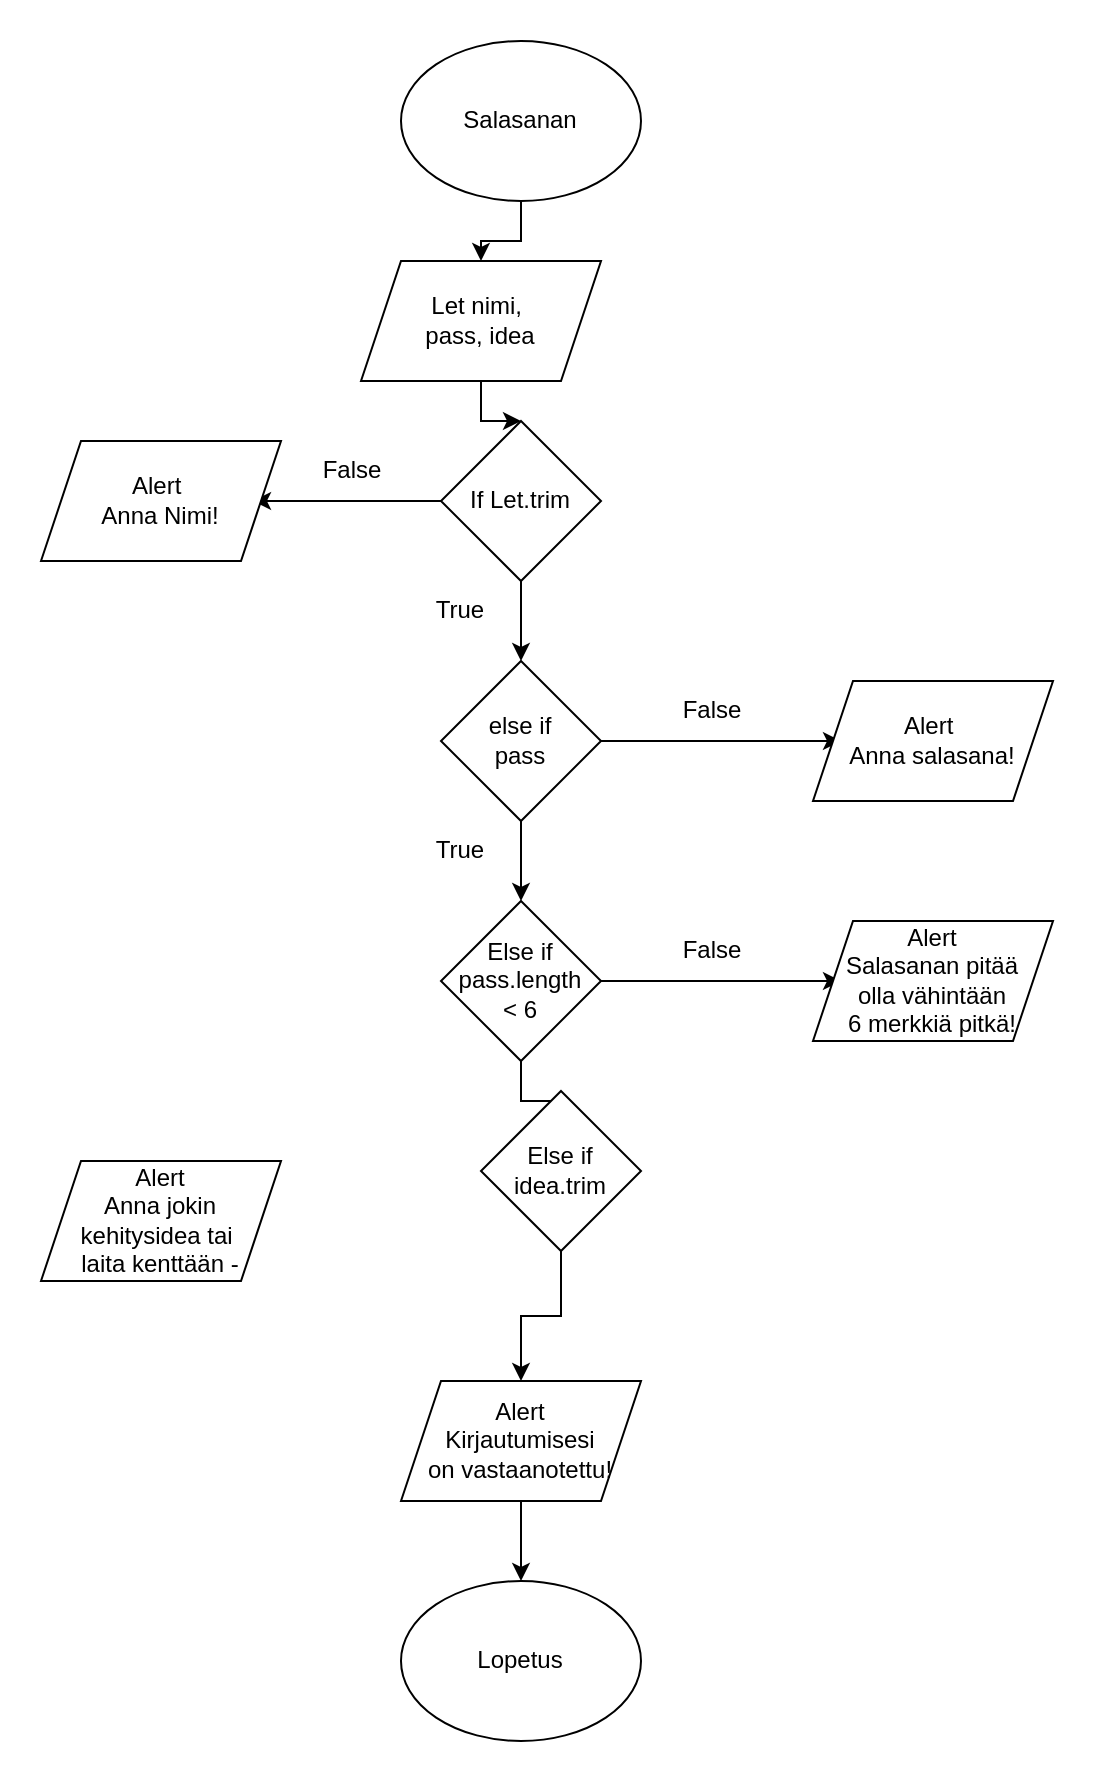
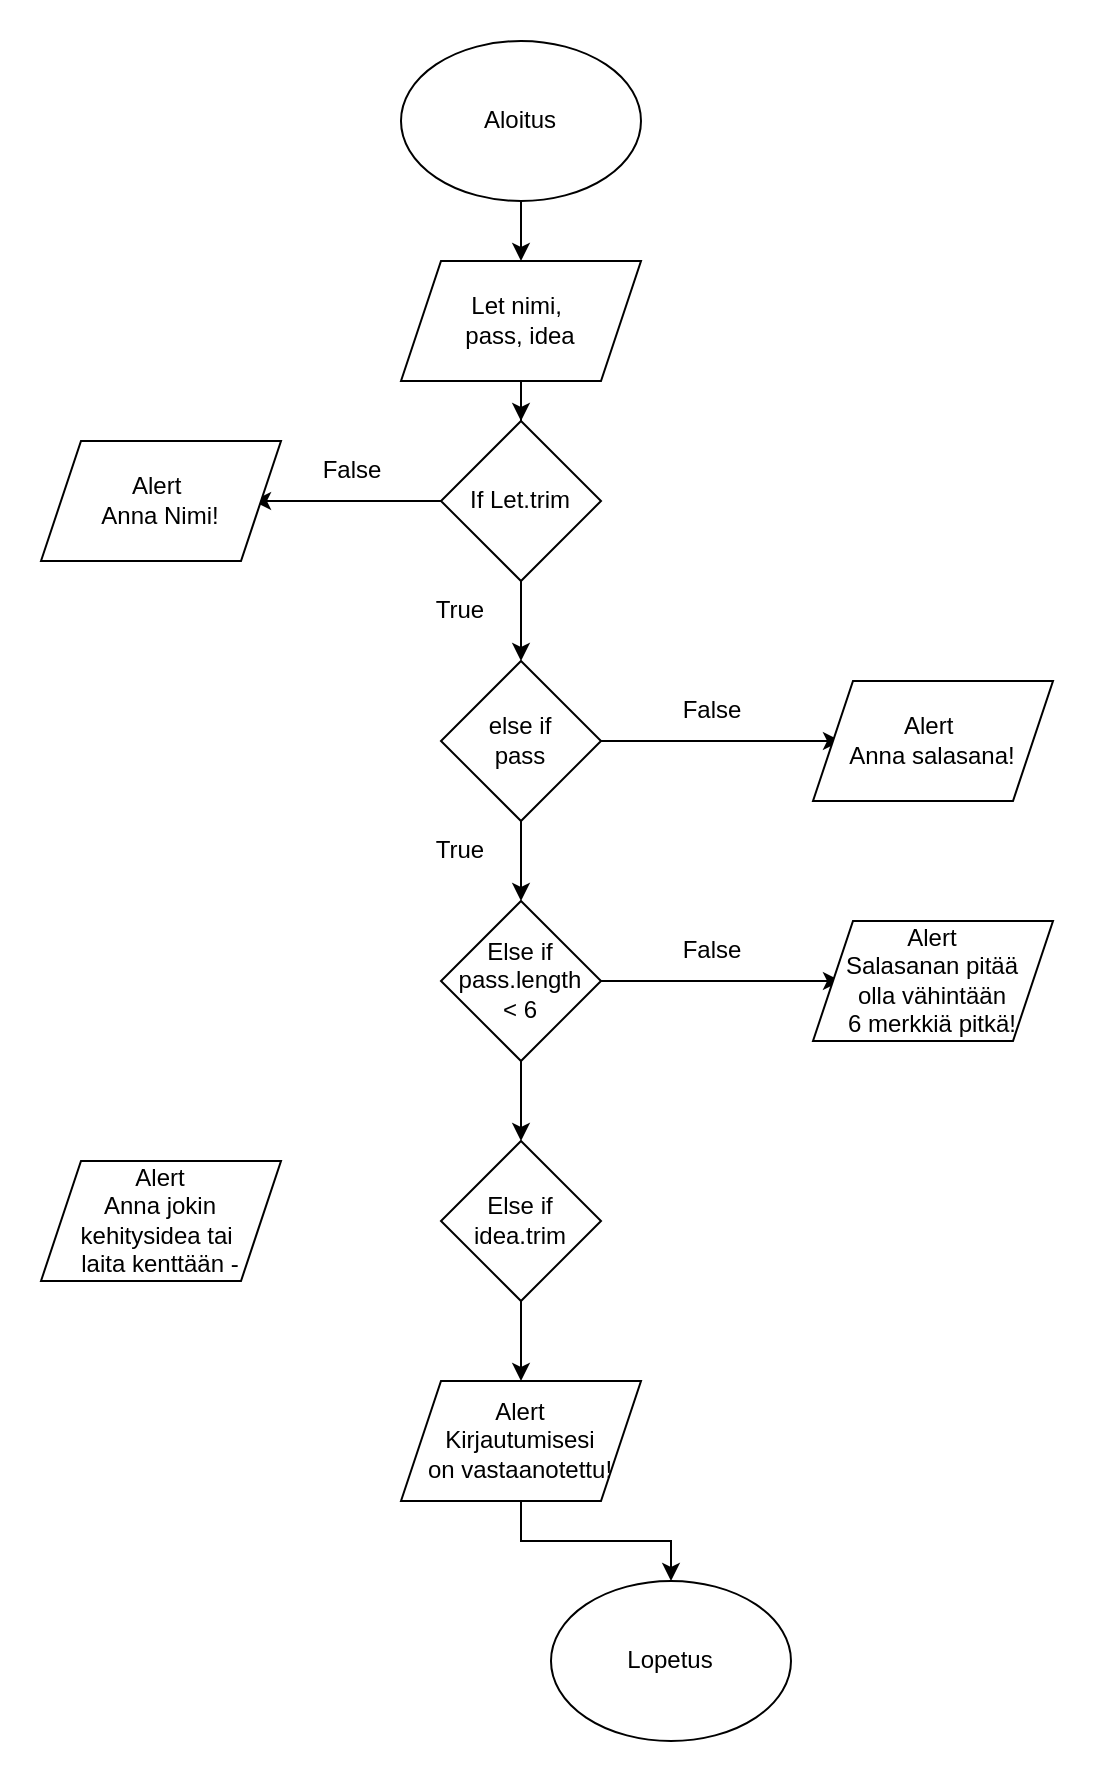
- <mxCell id="3" value="Salasanan" style="ellipse;whiteSpace=wrap;html=1;" vertex="1" parent="1"><mxGeometry x="200" y="20" width="120" height="80" as="geometry" /></mxCell>
+ <mxCell id="3" value="Aloitus" style="ellipse;whiteSpace=wrap;html=1;" vertex="1" parent="1"><mxGeometry x="200" y="20" width="120" height="80" as="geometry" /></mxCell>
- <mxCell id="6" value="Let nimi,&amp;nbsp;&lt;div&gt;pass, idea&lt;/div&gt;" style="shape=parallelogram;perimeter=parallelogramPerimeter;whiteSpace=wrap;html=1;fixedSize=1;" vertex="1" parent="1"><mxGeometry x="180" y="130" width="120" height="60" as="geometry" /></mxCell>
+ <mxCell id="6" value="Let nimi,&amp;nbsp;&lt;div&gt;pass, idea&lt;/div&gt;" style="shape=parallelogram;perimeter=parallelogramPerimeter;whiteSpace=wrap;html=1;fixedSize=1;" vertex="1" parent="1"><mxGeometry x="200" y="130" width="120" height="60" as="geometry" /></mxCell>
- <mxCell id="25" value="Else if&lt;div&gt;idea.trim&lt;/div&gt;" style="rhombus;whiteSpace=wrap;html=1;" vertex="1" parent="1"><mxGeometry x="240" y="545" width="80" height="80" as="geometry" /></mxCell>
+ <mxCell id="25" value="Else if&lt;div&gt;idea.trim&lt;/div&gt;" style="rhombus;whiteSpace=wrap;html=1;" vertex="1" parent="1"><mxGeometry x="220" y="570" width="80" height="80" as="geometry" /></mxCell>
- <mxCell id="4" value="Lopetus" style="ellipse;whiteSpace=wrap;html=1;" vertex="1" parent="1"><mxGeometry x="200" y="790" width="120" height="80" as="geometry" /></mxCell>
+ <mxCell id="4" value="Lopetus" style="ellipse;whiteSpace=wrap;html=1;" vertex="1" parent="1"><mxGeometry x="275" y="790" width="120" height="80" as="geometry" /></mxCell>
